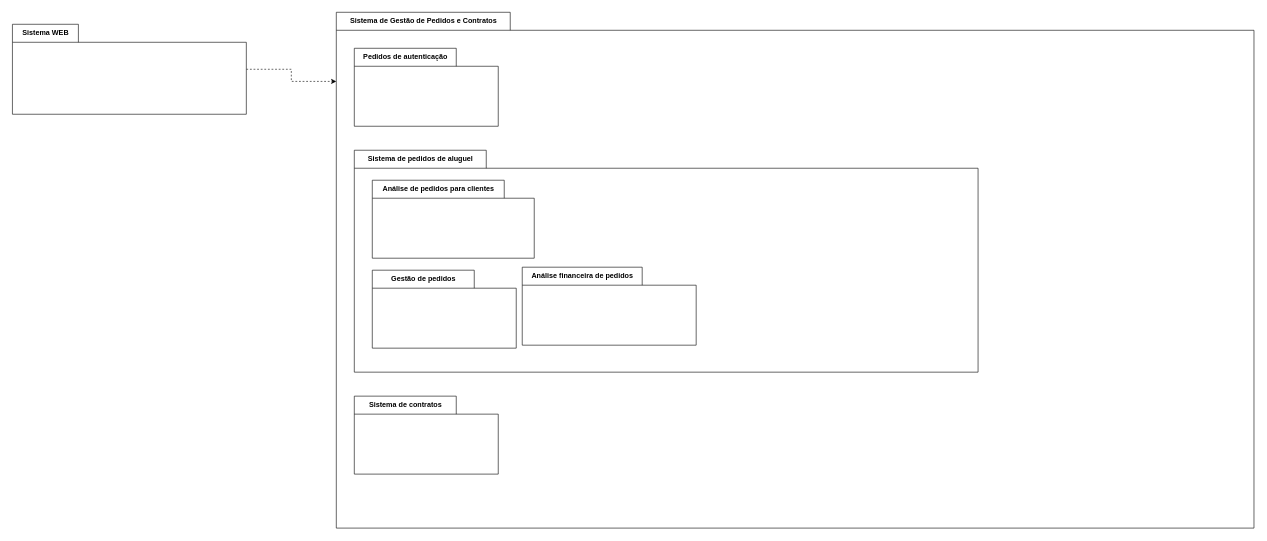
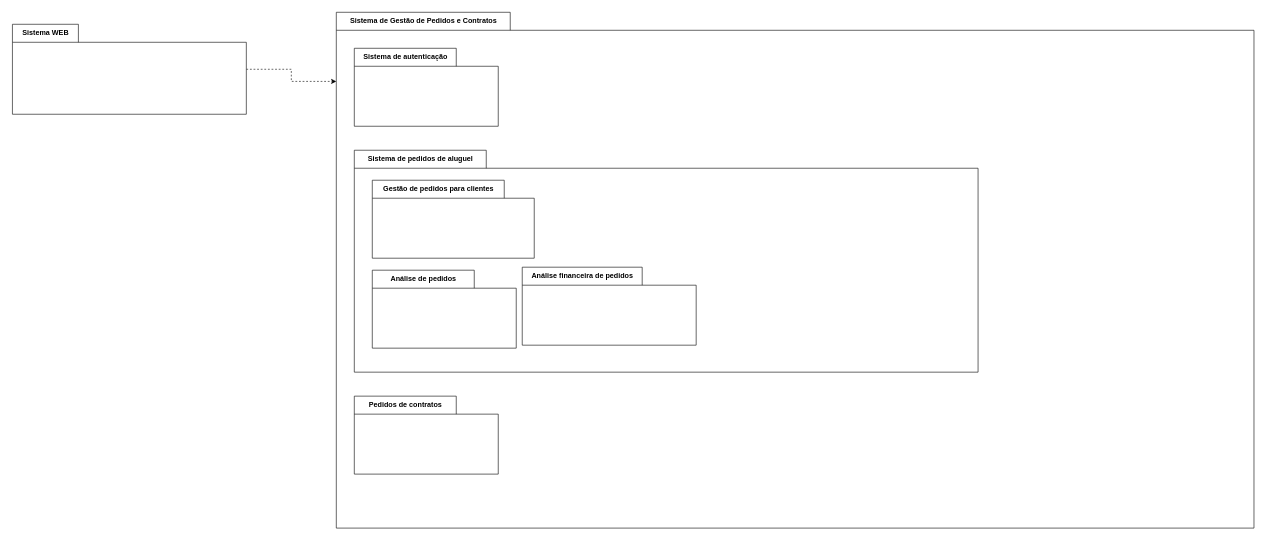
- <mxCell id="3" value="Pedidos de autenticação" style="shape=folder;fontStyle=1;tabWidth=170;tabHeight=30;tabPosition=left;html=1;boundedLbl=1;labelInHeader=1;container=1;collapsible=0;recursiveResize=0;" parent="2" vertex="1"><mxGeometry x="30" y="60" width="240" height="130" as="geometry" /></mxCell>
+ <mxCell id="3" value="Sistema de autenticação" style="shape=folder;fontStyle=1;tabWidth=170;tabHeight=30;tabPosition=left;html=1;boundedLbl=1;labelInHeader=1;container=1;collapsible=0;recursiveResize=0;" parent="2" vertex="1"><mxGeometry x="30" y="60" width="240" height="130" as="geometry" /></mxCell>
- <mxCell id="7" value="Análise de pedidos para clientes" style="shape=folder;fontStyle=1;tabWidth=220;tabHeight=30;tabPosition=left;html=1;boundedLbl=1;labelInHeader=1;container=1;collapsible=0;recursiveResize=0;" parent="4" vertex="1"><mxGeometry x="30" y="50" width="270" height="130" as="geometry" /></mxCell>
+ <mxCell id="7" value="Gestão de pedidos para clientes" style="shape=folder;fontStyle=1;tabWidth=220;tabHeight=30;tabPosition=left;html=1;boundedLbl=1;labelInHeader=1;container=1;collapsible=0;recursiveResize=0;" parent="4" vertex="1"><mxGeometry x="30" y="50" width="270" height="130" as="geometry" /></mxCell>
- <mxCell id="5" value="Gestão de pedidos" style="shape=folder;fontStyle=1;tabWidth=170;tabHeight=30;tabPosition=left;html=1;boundedLbl=1;labelInHeader=1;container=1;collapsible=0;recursiveResize=0;" parent="4" vertex="1"><mxGeometry x="30" y="200" width="240" height="130" as="geometry" /></mxCell>
+ <mxCell id="5" value="Análise de pedidos" style="shape=folder;fontStyle=1;tabWidth=170;tabHeight=30;tabPosition=left;html=1;boundedLbl=1;labelInHeader=1;container=1;collapsible=0;recursiveResize=0;" parent="4" vertex="1"><mxGeometry x="30" y="200" width="240" height="130" as="geometry" /></mxCell>
- <mxCell id="8" value="Sistema de contratos" style="shape=folder;fontStyle=1;tabWidth=170;tabHeight=30;tabPosition=left;html=1;boundedLbl=1;labelInHeader=1;container=1;collapsible=0;recursiveResize=0;" parent="2" vertex="1"><mxGeometry x="30" y="640" width="240" height="130" as="geometry" /></mxCell>
+ <mxCell id="8" value="Pedidos de contratos" style="shape=folder;fontStyle=1;tabWidth=170;tabHeight=30;tabPosition=left;html=1;boundedLbl=1;labelInHeader=1;container=1;collapsible=0;recursiveResize=0;" parent="2" vertex="1"><mxGeometry x="30" y="640" width="240" height="130" as="geometry" /></mxCell>
